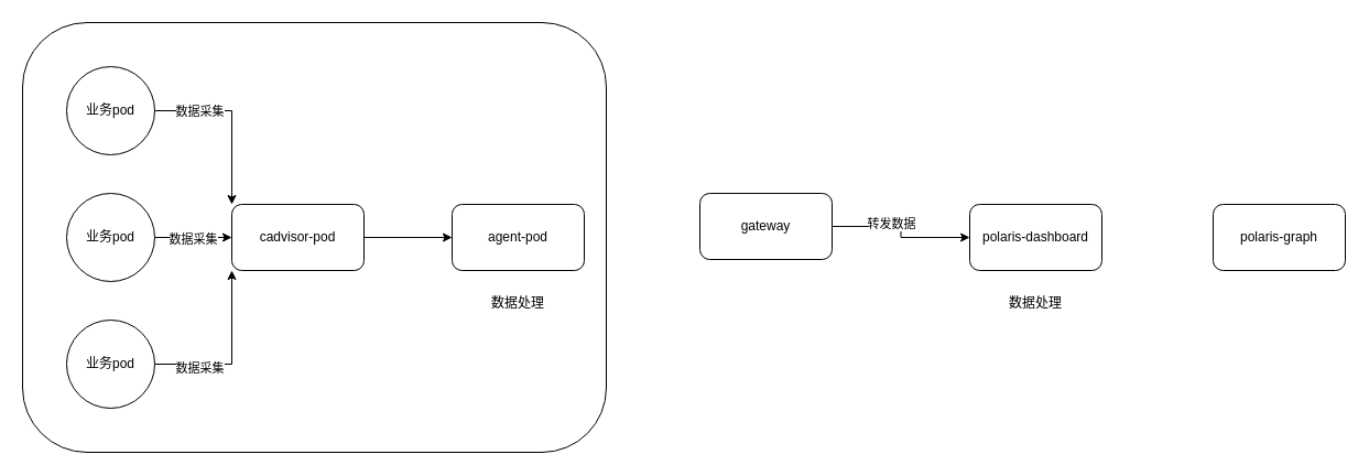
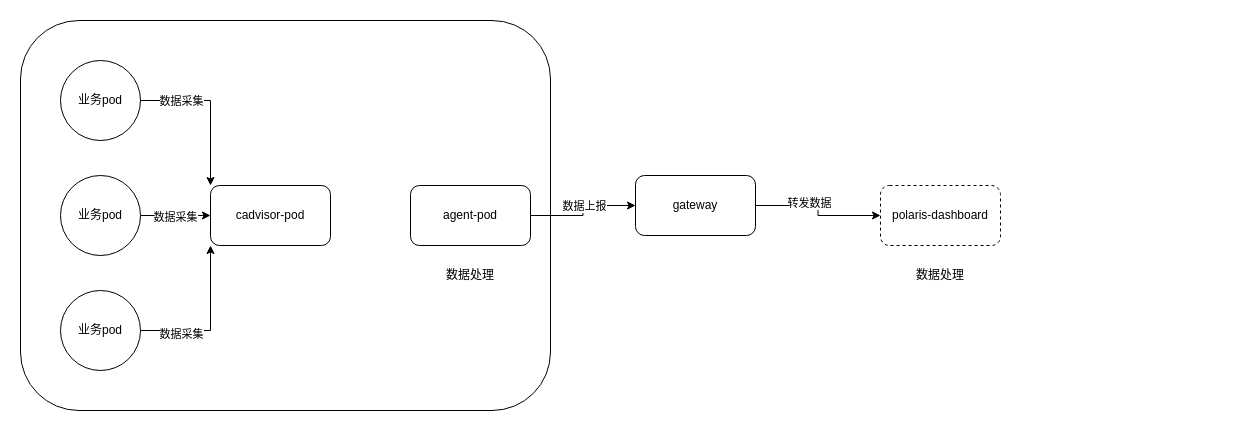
+ <mxCell id="14" style="edgeStyle=orthogonalEdgeStyle;rounded=0;orthogonalLoop=1;jettySize=auto;html=1;entryX=0;entryY=0.5;entryDx=0;entryDy=0;" edge="1" parent="1" source="16" target="19"><mxGeometry relative="1" as="geometry" /></mxCell>
+ <mxCell id="15" value="数据上报" style="edgeLabel;html=1;align=center;verticalAlign=middle;resizable=0;points=[];" vertex="1" connectable="0" parent="14"><mxGeometry x="0.089" relative="1" as="geometry"><mxPoint as="offset" /></mxGeometry></mxCell>
- <mxCell id="12" style="edgeStyle=orthogonalEdgeStyle;rounded=0;orthogonalLoop=1;jettySize=auto;html=1;" edge="1" parent="1" source="13" target="16"><mxGeometry relative="1" as="geometry" /></mxCell>
- <mxCell id="20" value="polaris-dashboard" style="rounded=1;whiteSpace=wrap;html=1;" vertex="1" parent="1"><mxGeometry x="880" y="185" width="120" height="60" as="geometry" /></mxCell>
+ <mxCell id="20" value="polaris-dashboard" style="rounded=1;whiteSpace=wrap;html=1;dashed=1;" vertex="1" parent="1"><mxGeometry x="880" y="185" width="120" height="60" as="geometry" /></mxCell>
- <mxCell id="21" value="polaris-graph" style="rounded=1;whiteSpace=wrap;html=1;" vertex="1" parent="1"><mxGeometry x="1101" y="185" width="120" height="60" as="geometry" /></mxCell>
